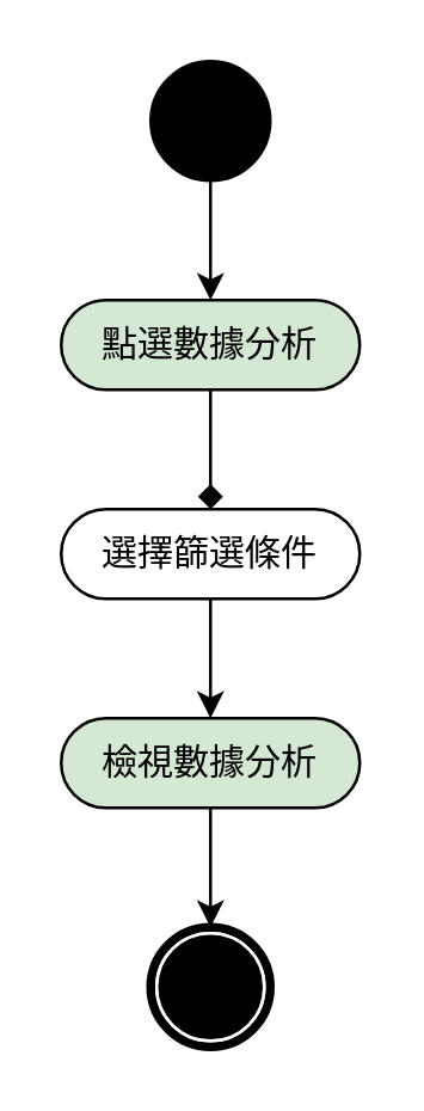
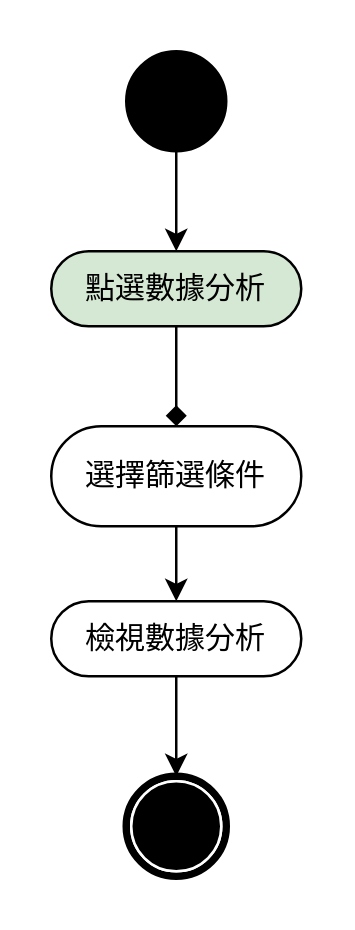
- <mxCell id="8" value="選擇篩選條件" style="rounded=1;whiteSpace=wrap;html=1;shadow=0;comic=0;labelBackgroundColor=none;strokeWidth=1;fontFamily=Verdana;fontSize=12;align=center;arcSize=50;" parent="1" vertex="1"><mxGeometry x="20" y="170" width="100" height="30" as="geometry" /></mxCell>
+ <mxCell id="8" value="選擇篩選條件" style="rounded=1;whiteSpace=wrap;html=1;shadow=0;comic=0;labelBackgroundColor=none;strokeWidth=1;fontFamily=Verdana;fontSize=12;align=center;arcSize=50;" parent="1" vertex="1"><mxGeometry x="20" y="170" width="100" height="40" as="geometry" /></mxCell>
- <mxCell id="10" value="檢視數據分析" style="rounded=1;whiteSpace=wrap;html=1;shadow=0;comic=0;labelBackgroundColor=none;strokeWidth=1;fontFamily=Verdana;fontSize=12;align=center;arcSize=50;fillColor=#d5e8d4;" parent="1" vertex="1"><mxGeometry x="20" y="240" width="100" height="30" as="geometry" /></mxCell>
+ <mxCell id="10" value="檢視數據分析" style="rounded=1;whiteSpace=wrap;html=1;shadow=0;comic=0;labelBackgroundColor=none;strokeWidth=1;fontFamily=Verdana;fontSize=12;align=center;arcSize=50;" parent="1" vertex="1"><mxGeometry x="20" y="240" width="100" height="30" as="geometry" /></mxCell>
